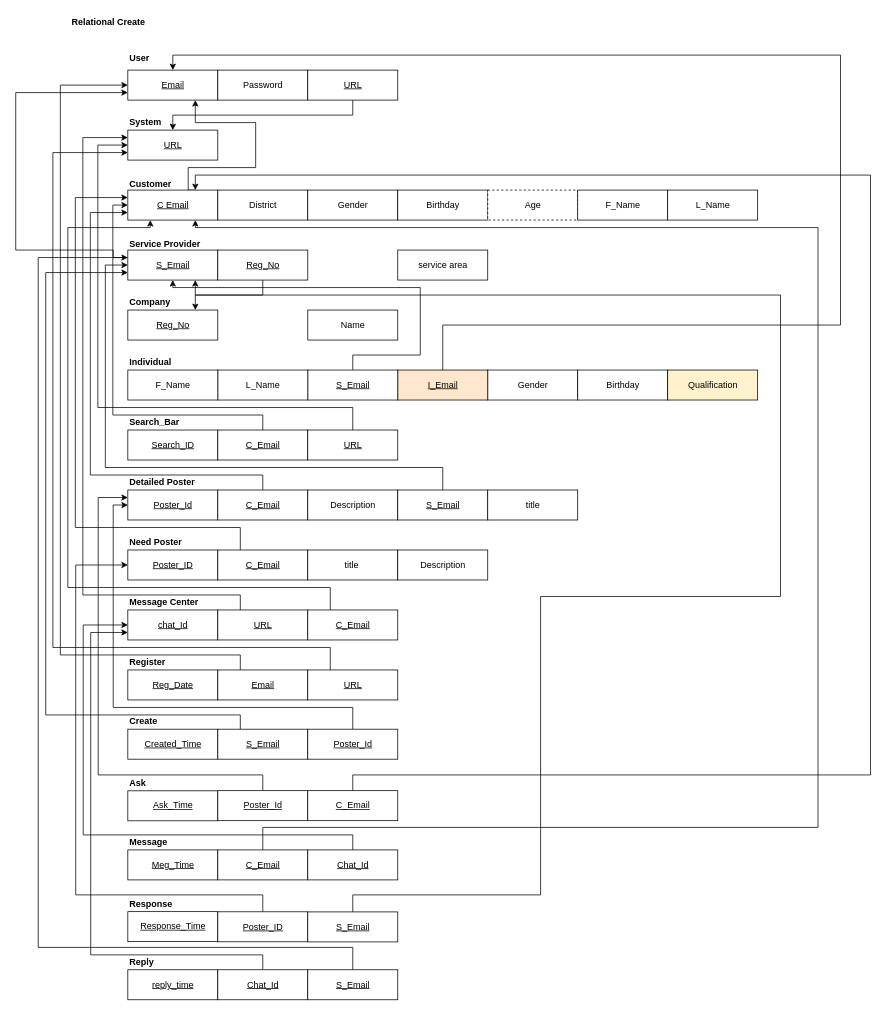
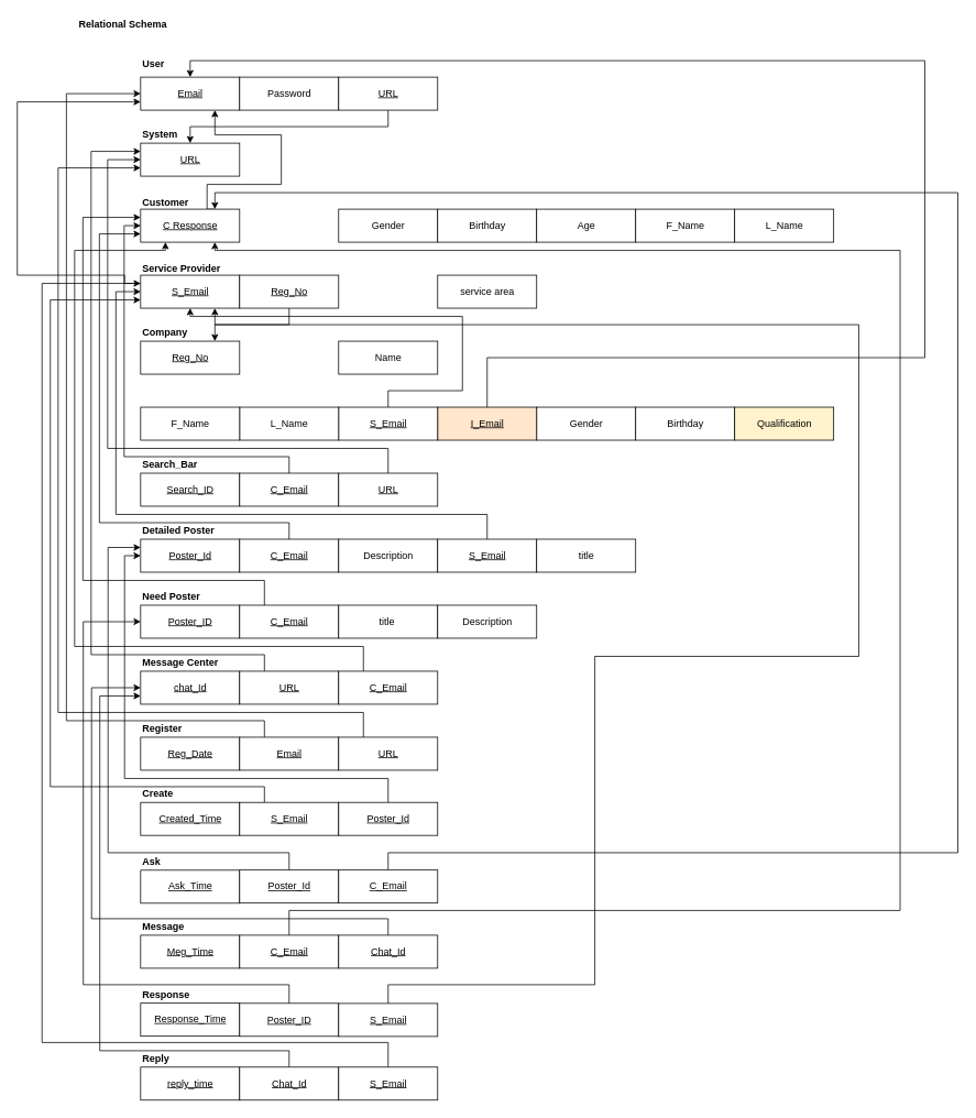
- <mxCell id="99" value="&lt;b&gt;Relational Create&lt;/b&gt;" style="text;html=1;resizable=0;points=[];autosize=1;align=left;verticalAlign=top;spacingTop=-4;" parent="1" vertex="1"><mxGeometry x="93" y="20" width="120" height="20" as="geometry" /></mxCell>
+ <mxCell id="99" value="&lt;b&gt;Relational Schema&lt;/b&gt;" style="text;html=1;resizable=0;points=[];autosize=1;align=left;verticalAlign=top;spacingTop=-4;" parent="1" vertex="1"><mxGeometry x="93" y="20" width="120" height="20" as="geometry" /></mxCell>
- <mxCell id="8" value="&lt;u&gt;C Email&lt;/u&gt;" style="rounded=0;whiteSpace=wrap;html=1;" parent="1" vertex="1"><mxGeometry x="169.5" y="253" width="120" height="40" as="geometry" /></mxCell>
+ <mxCell id="8" value="&lt;u&gt;C Response&lt;/u&gt;" style="rounded=0;whiteSpace=wrap;html=1;" parent="1" vertex="1"><mxGeometry x="169.5" y="253" width="120" height="40" as="geometry" /></mxCell>
- <mxCell id="9" value="District" style="rounded=0;whiteSpace=wrap;html=1;" parent="1" vertex="1"><mxGeometry x="289.5" y="253" width="120" height="40" as="geometry" /></mxCell>
- <mxCell id="12" value="Age" style="rounded=0;whiteSpace=wrap;html=1;dashed=1;" parent="1" vertex="1"><mxGeometry x="649.5" y="253" width="120" height="40" as="geometry" /></mxCell>
+ <mxCell id="12" value="Age" style="rounded=0;whiteSpace=wrap;html=1;" parent="1" vertex="1"><mxGeometry x="649.5" y="253" width="120" height="40" as="geometry" /></mxCell>
- <mxCell id="34" value="&lt;b&gt;Individual&lt;/b&gt;" style="text;html=1;resizable=0;points=[];autosize=1;align=left;verticalAlign=top;spacingTop=-4;" parent="1" vertex="1"><mxGeometry x="169.5" y="473" width="70" height="20" as="geometry" /></mxCell>
